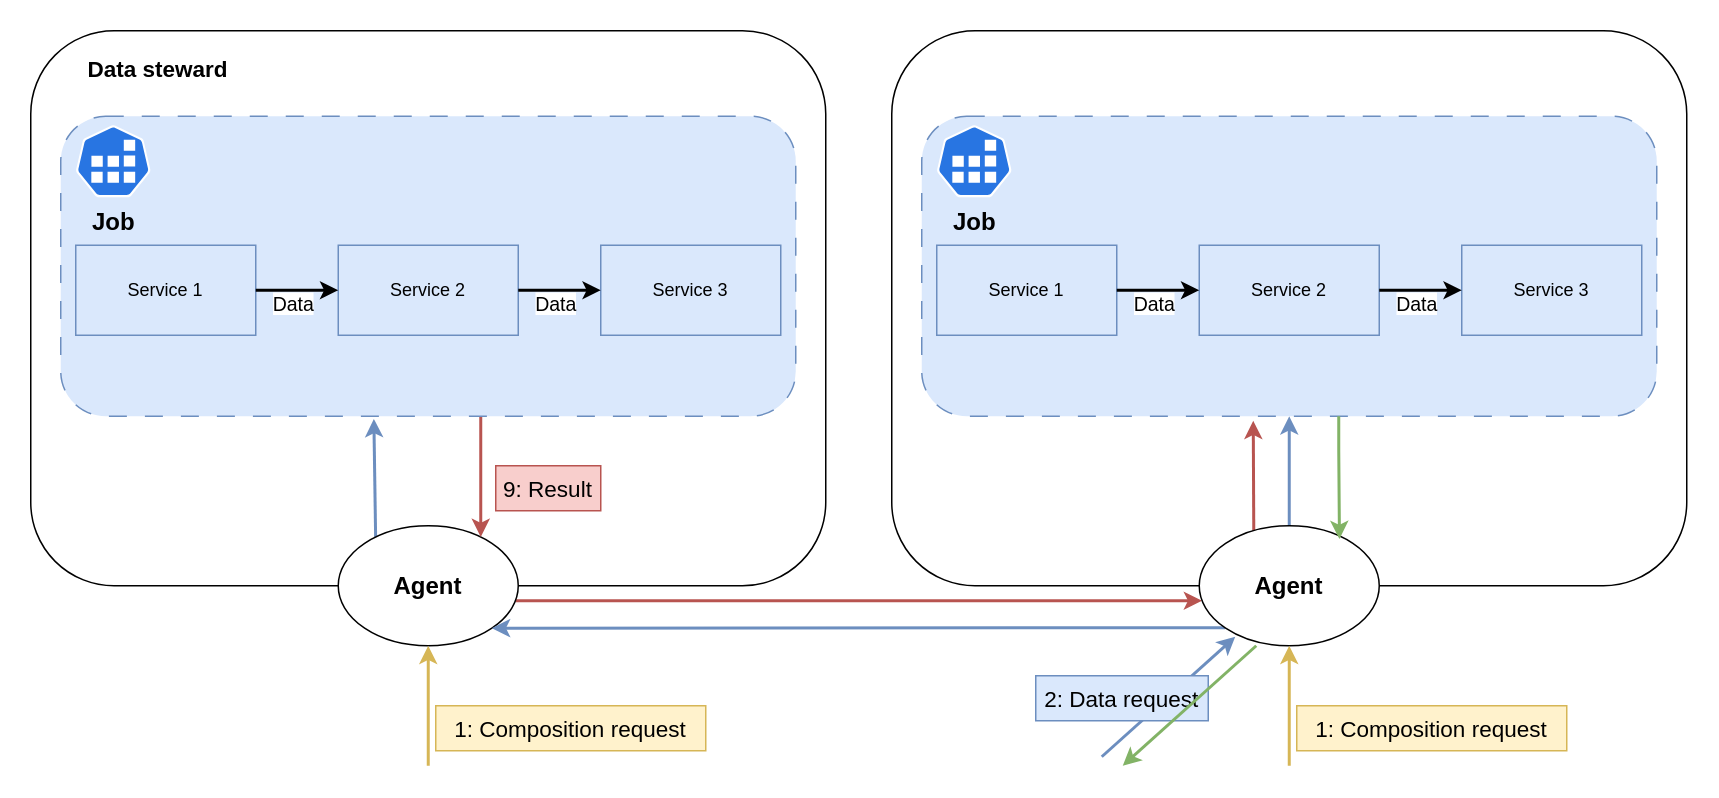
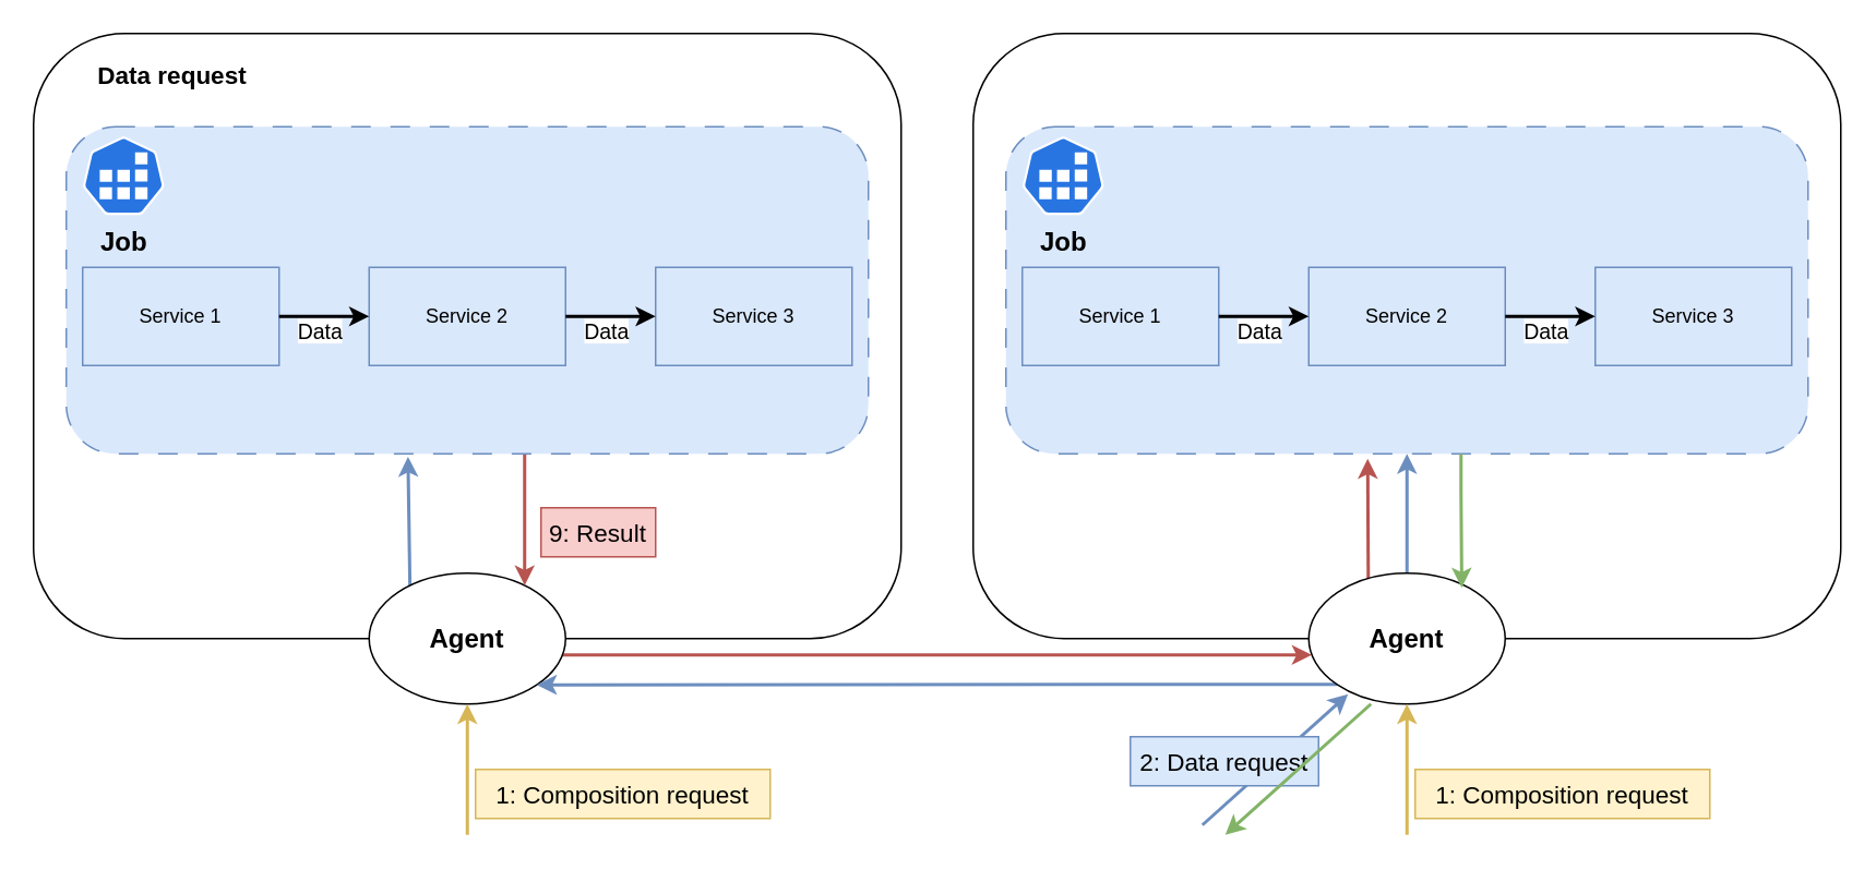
- <mxCell id="3" value="&lt;font style=&quot;font-size: 15px;&quot;&gt;&lt;b&gt;Data steward&lt;/b&gt;&lt;/font&gt;" style="text;html=1;strokeColor=none;fillColor=none;align=center;verticalAlign=middle;whiteSpace=wrap;rounded=0;" parent="1" vertex="1"><mxGeometry x="40" y="30" width="130" height="30" as="geometry" /></mxCell>
+ <mxCell id="3" value="&lt;font style=&quot;font-size: 15px;&quot;&gt;&lt;b&gt;Data request&lt;/b&gt;&lt;/font&gt;" style="text;html=1;strokeColor=none;fillColor=none;align=center;verticalAlign=middle;whiteSpace=wrap;rounded=0;" parent="1" vertex="1"><mxGeometry x="40" y="30" width="130" height="30" as="geometry" /></mxCell>
